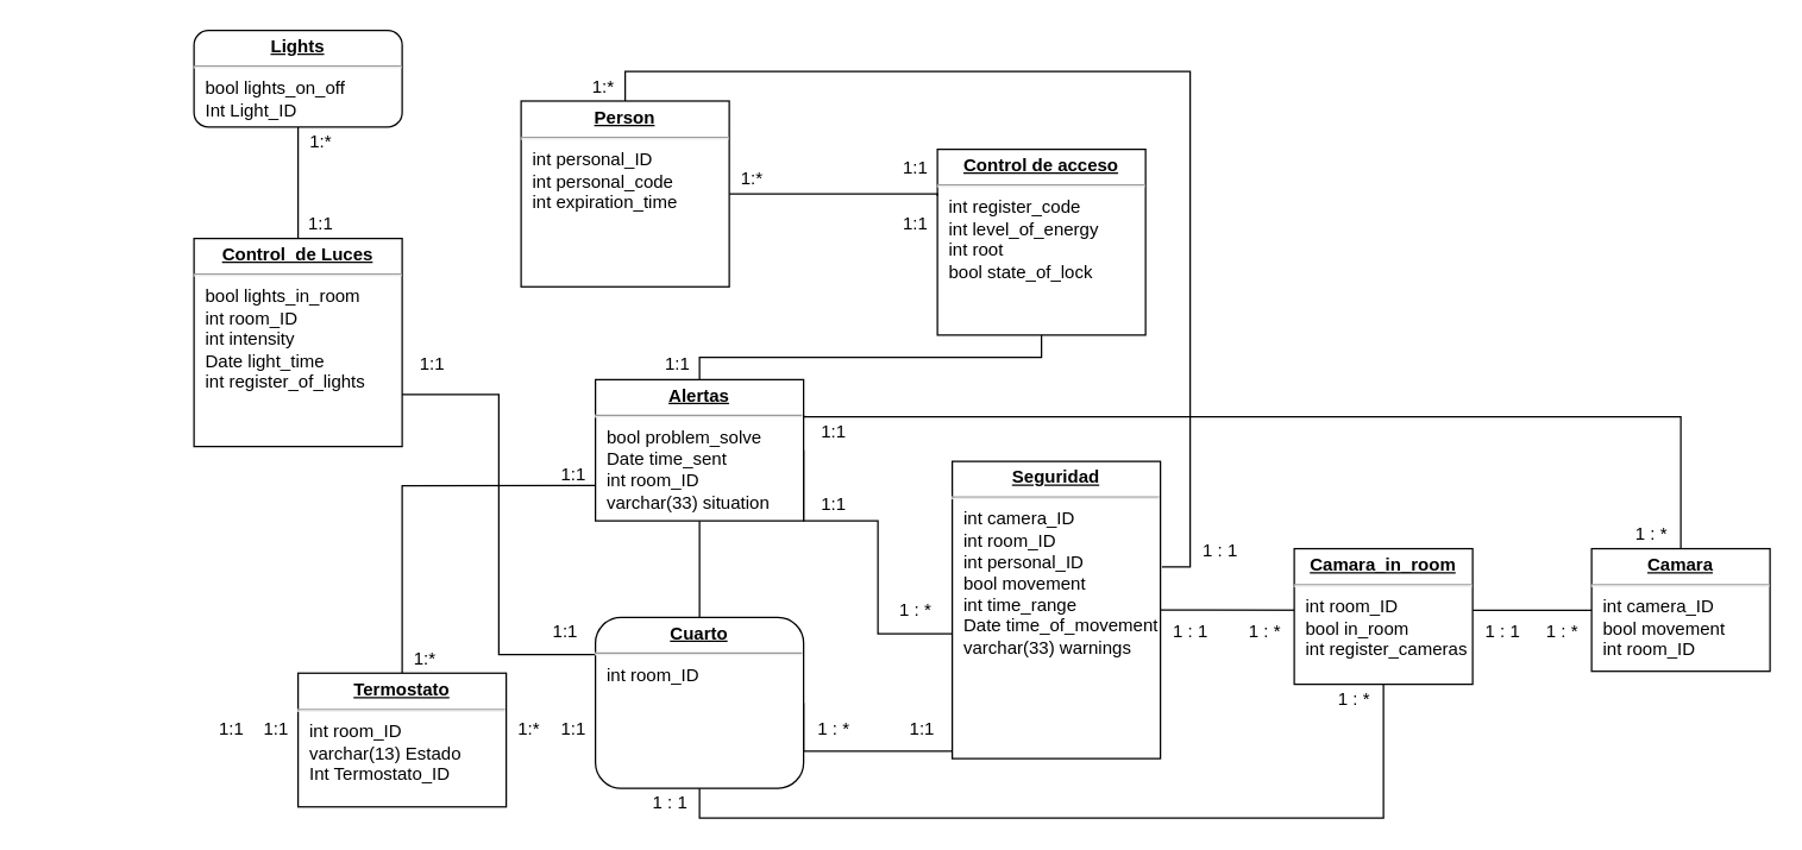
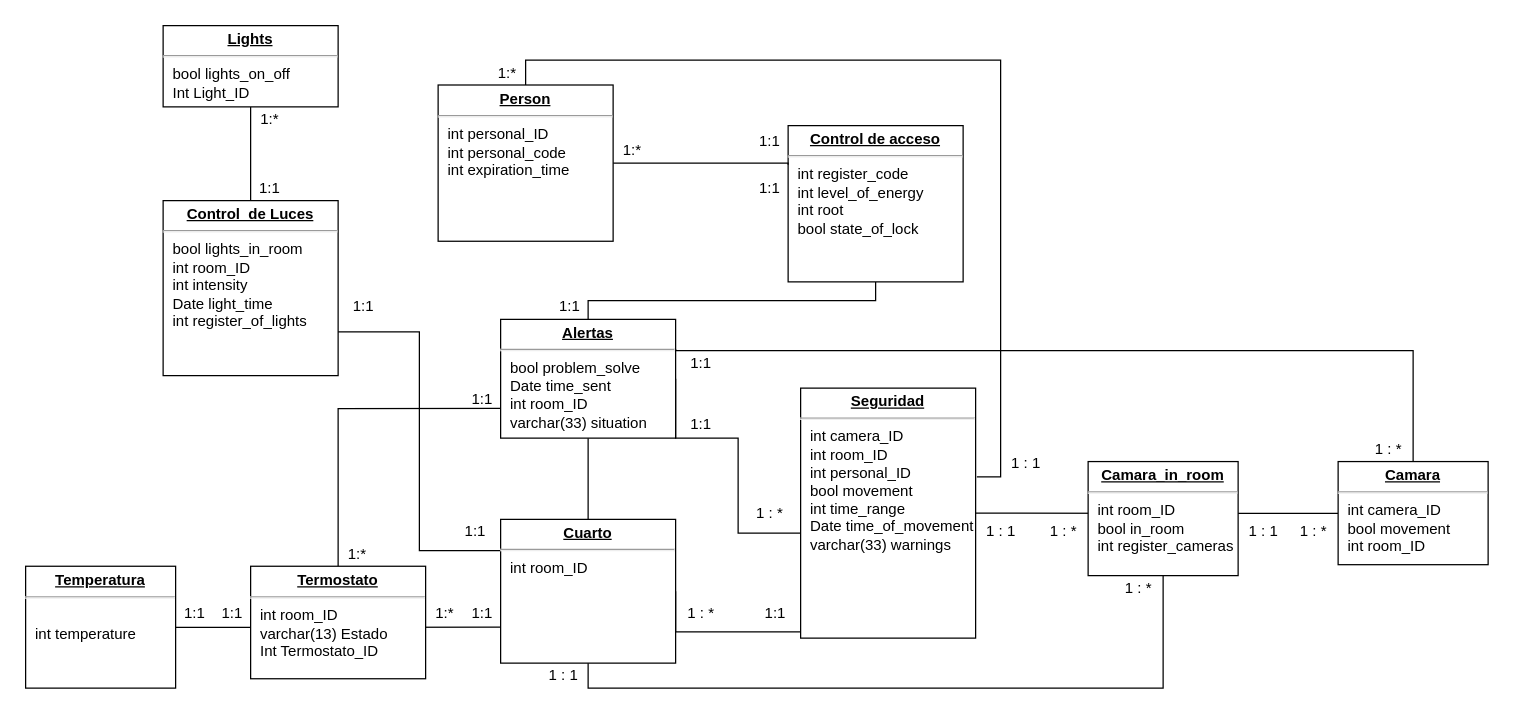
- <mxCell id="32" value="&lt;p style=&quot;margin: 0px ; margin-top: 4px ; text-align: center ; text-decoration: underline&quot;&gt;&lt;b&gt;Lights&lt;/b&gt;&lt;/p&gt;&lt;hr&gt;&lt;p style=&quot;margin: 0px ; margin-left: 8px&quot;&gt;bool lights_on_off&lt;/p&gt;&lt;p style=&quot;margin: 0px ; margin-left: 8px&quot;&gt;Int Light_ID&lt;br&gt;&lt;/p&gt;&lt;p style=&quot;margin: 0px ; margin-left: 8px&quot;&gt;&lt;br&gt;&lt;/p&gt;" style="verticalAlign=top;align=left;overflow=fill;fontSize=12;fontFamily=Helvetica;html=1;shadow=0;comic=0;labelBackgroundColor=none;strokeWidth=1;rounded=1;" parent="1" vertex="1"><mxGeometry x="130" y="20" width="140" height="65" as="geometry" /></mxCell>
+ <mxCell id="32" value="&lt;p style=&quot;margin: 0px ; margin-top: 4px ; text-align: center ; text-decoration: underline&quot;&gt;&lt;b&gt;Lights&lt;/b&gt;&lt;/p&gt;&lt;hr&gt;&lt;p style=&quot;margin: 0px ; margin-left: 8px&quot;&gt;bool lights_on_off&lt;/p&gt;&lt;p style=&quot;margin: 0px ; margin-left: 8px&quot;&gt;Int Light_ID&lt;br&gt;&lt;/p&gt;&lt;p style=&quot;margin: 0px ; margin-left: 8px&quot;&gt;&lt;br&gt;&lt;/p&gt;" style="verticalAlign=top;align=left;overflow=fill;fontSize=12;fontFamily=Helvetica;html=1;rounded=0;shadow=0;comic=0;labelBackgroundColor=none;strokeWidth=1" parent="1" vertex="1"><mxGeometry x="130" y="20" width="140" height="65" as="geometry" /></mxCell>
- <mxCell id="10" value="&lt;p style=&quot;margin: 0px ; margin-top: 4px ; text-align: center ; text-decoration: underline&quot;&gt;&lt;b&gt;Cuarto&lt;/b&gt;&lt;/p&gt;&lt;hr&gt;&lt;p style=&quot;margin: 0px ; margin-left: 8px&quot;&gt;int room_ID&lt;/p&gt;&lt;p style=&quot;margin: 0px ; margin-left: 8px&quot;&gt;&lt;br&gt;&lt;/p&gt;" style="verticalAlign=top;align=left;overflow=fill;fontSize=12;fontFamily=Helvetica;html=1;shadow=0;comic=0;labelBackgroundColor=none;strokeWidth=1;rounded=1;" parent="1" vertex="1"><mxGeometry x="400" y="415" width="140" height="115" as="geometry" /></mxCell>
+ <mxCell id="10" value="&lt;p style=&quot;margin: 0px ; margin-top: 4px ; text-align: center ; text-decoration: underline&quot;&gt;&lt;b&gt;Cuarto&lt;/b&gt;&lt;/p&gt;&lt;hr&gt;&lt;p style=&quot;margin: 0px ; margin-left: 8px&quot;&gt;int room_ID&lt;/p&gt;&lt;p style=&quot;margin: 0px ; margin-left: 8px&quot;&gt;&lt;br&gt;&lt;/p&gt;" style="verticalAlign=top;align=left;overflow=fill;fontSize=12;fontFamily=Helvetica;html=1;rounded=0;shadow=0;comic=0;labelBackgroundColor=none;strokeWidth=1" parent="1" vertex="1"><mxGeometry x="400" y="415" width="140" height="115" as="geometry" /></mxCell>
+ <mxCell id="4" value="&lt;p style=&quot;margin: 0px ; margin-top: 4px ; text-align: center ; text-decoration: underline&quot;&gt;&lt;b&gt;Temperatura&lt;/b&gt;&lt;/p&gt;&lt;hr&gt;&lt;p style=&quot;margin: 0px ; margin-left: 8px&quot;&gt;&lt;br&gt;&lt;/p&gt;&lt;p style=&quot;margin: 0px ; margin-left: 8px&quot;&gt;int temperature&lt;/p&gt;&lt;p style=&quot;margin: 0px ; margin-left: 8px&quot;&gt;&lt;br&gt;&lt;/p&gt;" style="verticalAlign=top;align=left;overflow=fill;fontSize=12;fontFamily=Helvetica;html=1;rounded=0;shadow=0;comic=0;labelBackgroundColor=none;strokeWidth=1" parent="1" vertex="1"><mxGeometry x="20" y="452.5" width="120" height="97.5" as="geometry" /></mxCell>
+ <mxCell id="3" style="edgeStyle=orthogonalEdgeStyle;rounded=0;orthogonalLoop=1;jettySize=auto;html=1;entryX=0;entryY=0.75;entryDx=0;entryDy=0;verticalAlign=middle;endArrow=none;endFill=0;" parent="1" source="4" target="10" edge="1"><mxGeometry relative="1" as="geometry" /></mxCell>
